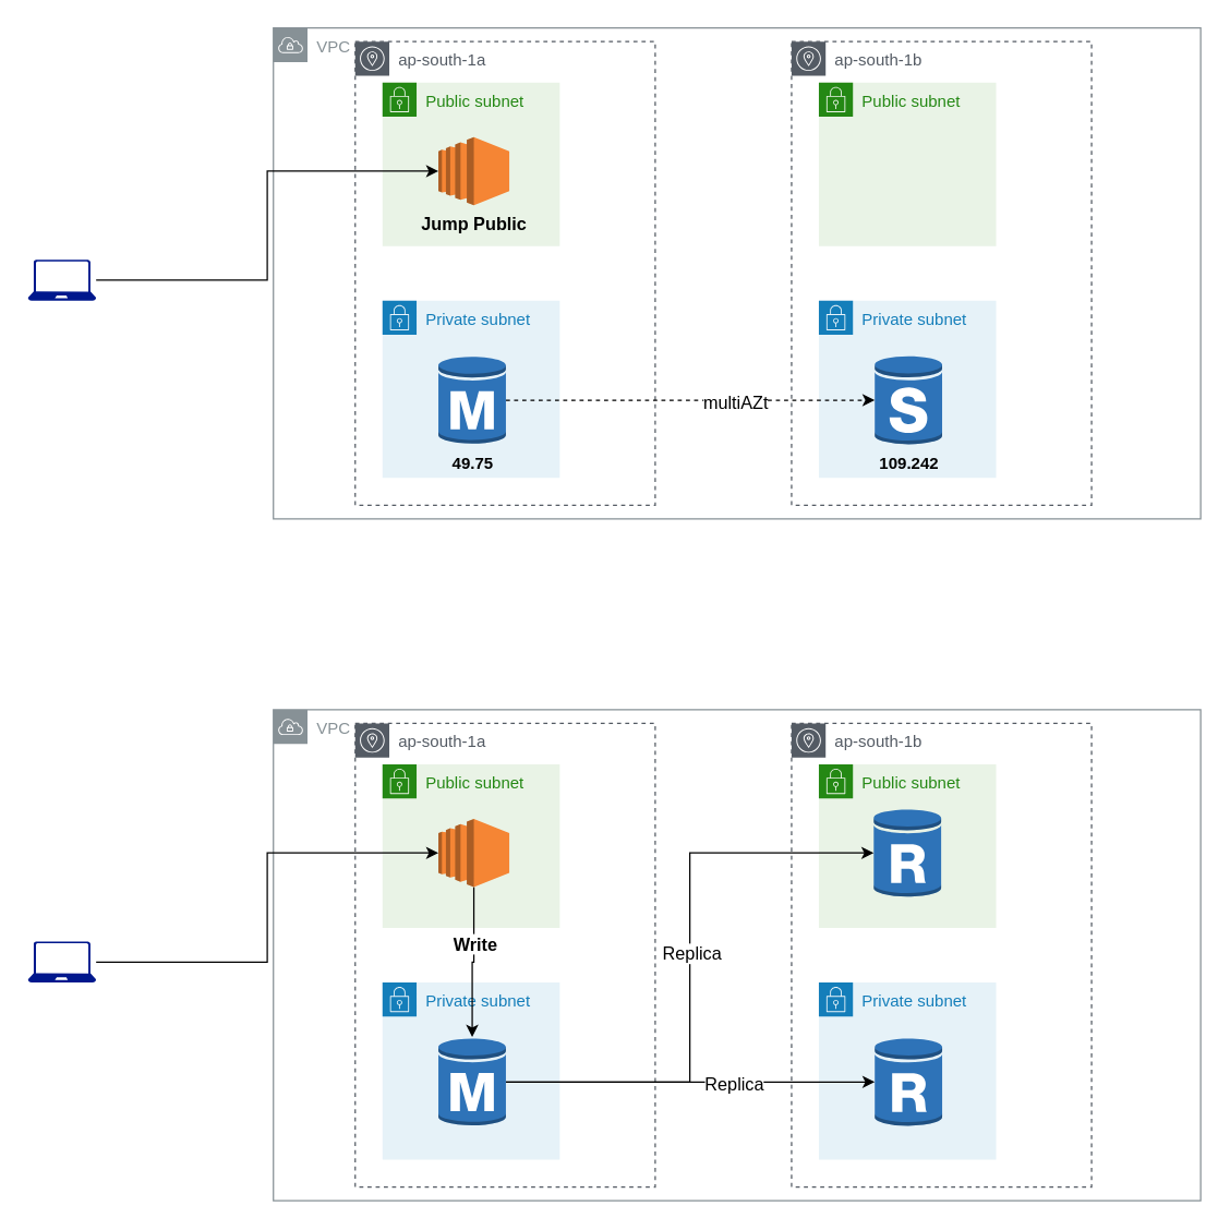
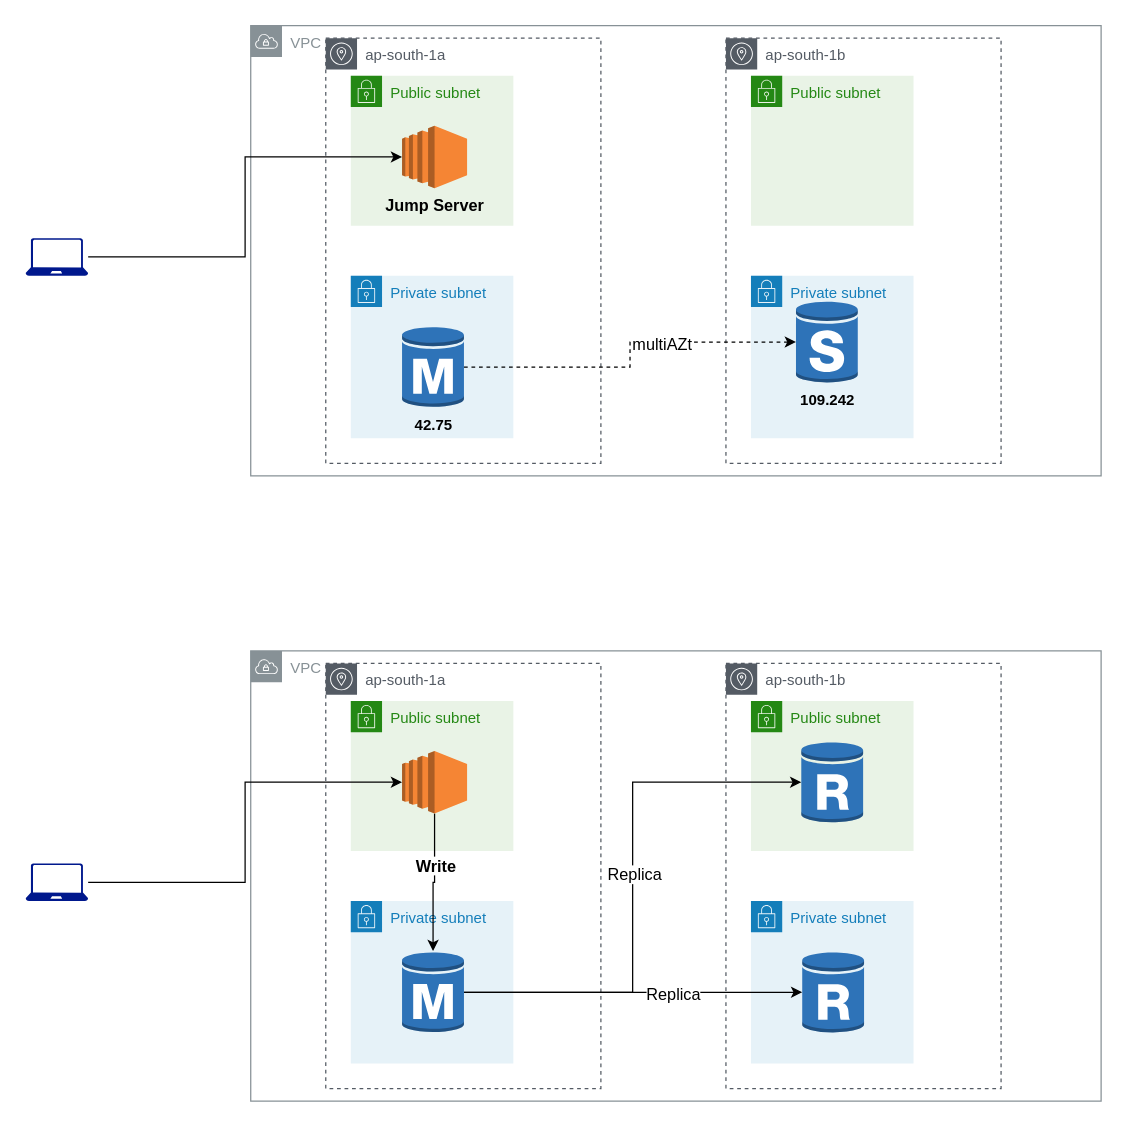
- <mxCell id="13" value="&lt;b&gt;Jump Public&lt;/b&gt;" style="outlineConnect=0;dashed=0;verticalLabelPosition=bottom;verticalAlign=top;align=center;html=1;shape=mxgraph.aws3.ec2;fillColor=#F58534;gradientColor=none;fontSize=13;" parent="1" vertex="1"><mxGeometry x="321" y="100" width="52" height="50" as="geometry" /></mxCell>
+ <mxCell id="13" value="&lt;b&gt;Jump Server&lt;/b&gt;" style="outlineConnect=0;dashed=0;verticalLabelPosition=bottom;verticalAlign=top;align=center;html=1;shape=mxgraph.aws3.ec2;fillColor=#F58534;gradientColor=none;fontSize=13;" parent="1" vertex="1"><mxGeometry x="321" y="100" width="52" height="50" as="geometry" /></mxCell>
- <mxCell id="12" value="&lt;b&gt;109.242&lt;/b&gt;" style="outlineConnect=0;dashed=0;verticalLabelPosition=bottom;verticalAlign=top;align=center;html=1;shape=mxgraph.aws3.rds_db_instance_standby_multi_az;fillColor=#2E73B8;gradientColor=none;" parent="1" vertex="1"><mxGeometry x="641" y="260" width="49.5" height="66" as="geometry" /></mxCell>
+ <mxCell id="12" value="&lt;b&gt;109.242&lt;/b&gt;" style="outlineConnect=0;dashed=0;verticalLabelPosition=bottom;verticalAlign=top;align=center;html=1;shape=mxgraph.aws3.rds_db_instance_standby_multi_az;fillColor=#2E73B8;gradientColor=none;" parent="1" vertex="1"><mxGeometry x="636" y="240" width="49.5" height="66" as="geometry" /></mxCell>
- <mxCell id="11" value="&lt;b&gt;49.75&lt;/b&gt;" style="outlineConnect=0;dashed=0;verticalLabelPosition=bottom;verticalAlign=top;align=center;html=1;shape=mxgraph.aws3.rds_db_instance;fillColor=#2E73B8;gradientColor=none;" parent="1" vertex="1"><mxGeometry x="321" y="260" width="49.5" height="66" as="geometry" /></mxCell>
+ <mxCell id="11" value="&lt;b&gt;42.75&lt;/b&gt;" style="outlineConnect=0;dashed=0;verticalLabelPosition=bottom;verticalAlign=top;align=center;html=1;shape=mxgraph.aws3.rds_db_instance;fillColor=#2E73B8;gradientColor=none;" parent="1" vertex="1"><mxGeometry x="321" y="260" width="49.5" height="66" as="geometry" /></mxCell>
